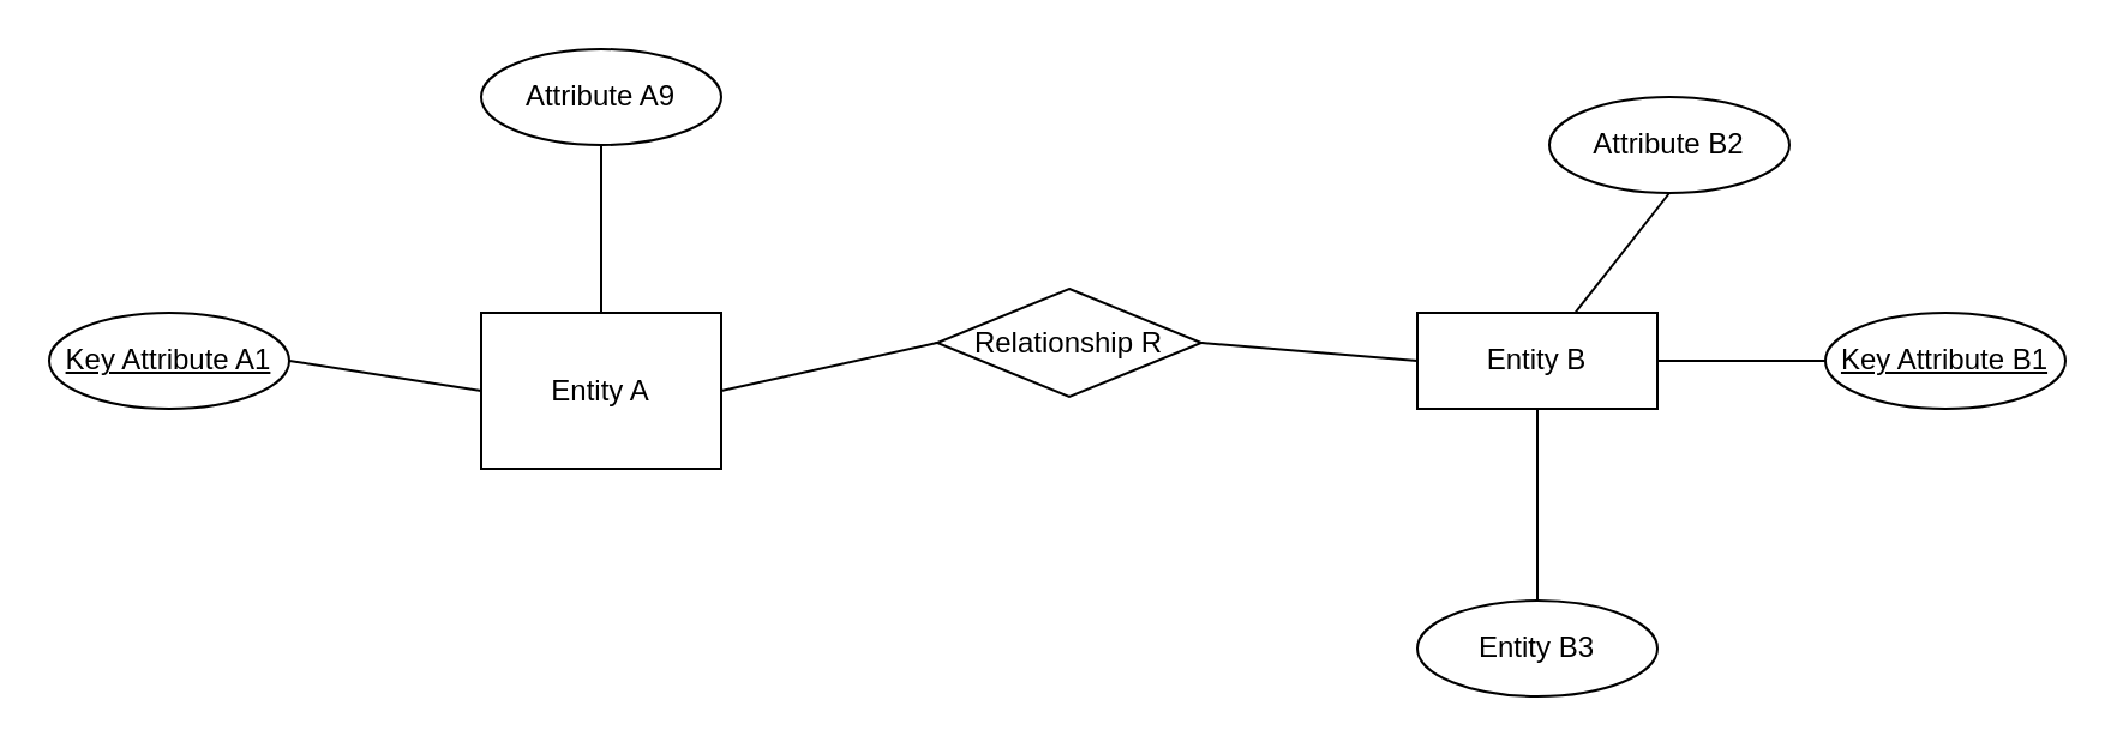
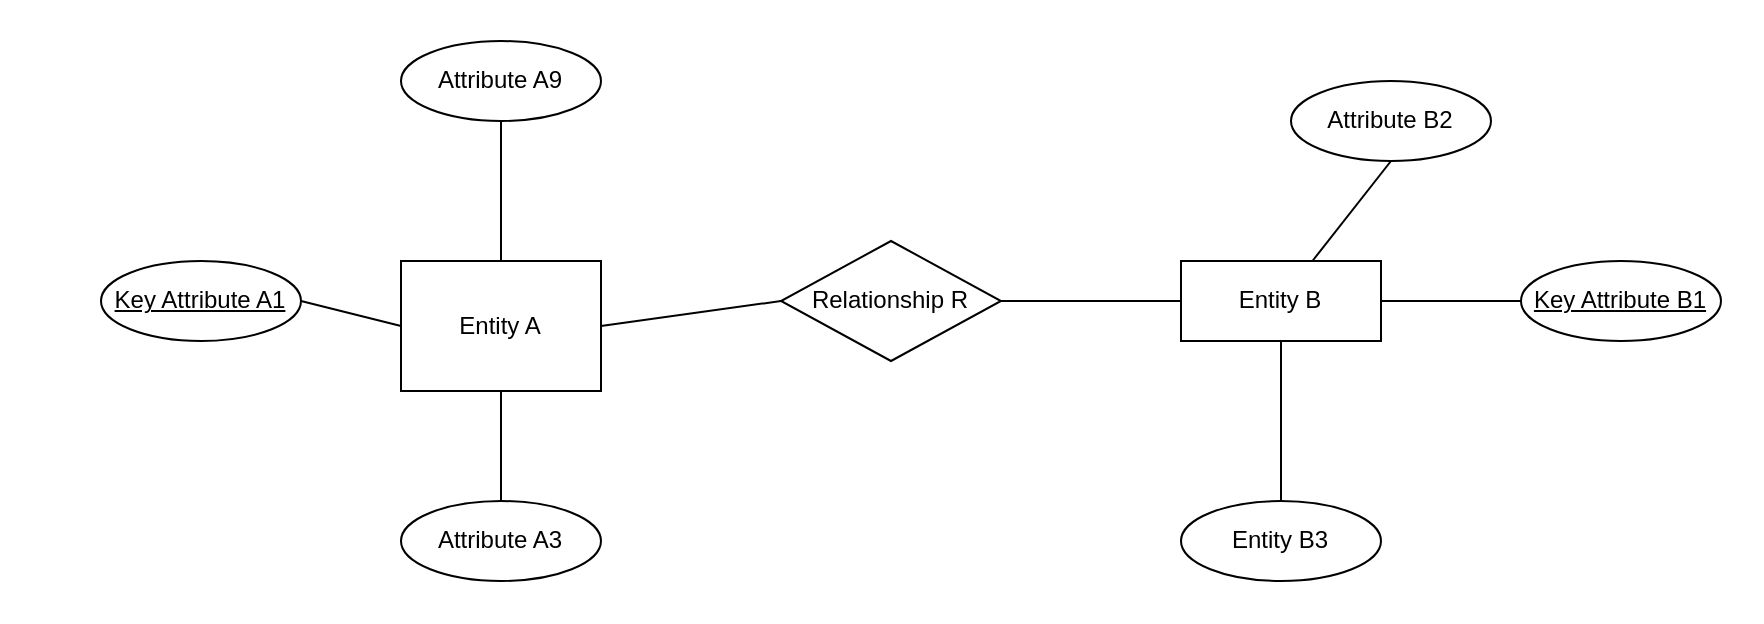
- <mxCell id="10" value="Relationship R" style="shape=rhombus;html=1;dashed=0;whiteSpace=wrap;perimeter=rhombusPerimeter;" vertex="1" parent="1"><mxGeometry x="390" y="120" width="110" height="45" as="geometry" /></mxCell>
+ <mxCell id="10" value="Relationship R" style="shape=rhombus;html=1;dashed=0;whiteSpace=wrap;perimeter=rhombusPerimeter;" vertex="1" parent="1"><mxGeometry x="390" y="120" width="110" height="60" as="geometry" /></mxCell>
- <mxCell id="6" value="Key Attribute A1" style="ellipse;whiteSpace=wrap;html=1;align=center;fontStyle=4;" vertex="1" parent="1"><mxGeometry x="20" y="130" width="100" height="40" as="geometry" /></mxCell>
+ <mxCell id="6" value="Key Attribute A1" style="ellipse;whiteSpace=wrap;html=1;align=center;fontStyle=4;" vertex="1" parent="1"><mxGeometry x="50" y="130" width="100" height="40" as="geometry" /></mxCell>
+ <mxCell id="13" value="" style="endArrow=none;html=1;rounded=0;exitX=0.5;exitY=0;exitDx=0;exitDy=0;entryX=0.5;entryY=1;entryDx=0;entryDy=0;" edge="1" parent="1" source="5" target="2"><mxGeometry width="50" height="50" relative="1" as="geometry"><mxPoint x="130" y="160" as="sourcePoint" /><mxPoint x="210" y="160" as="targetPoint" /></mxGeometry></mxCell>
+ <mxCell id="5" value="Attribute A3" style="ellipse;whiteSpace=wrap;html=1;align=center;" vertex="1" parent="1"><mxGeometry x="200" y="250" width="100" height="40" as="geometry" /></mxCell>
